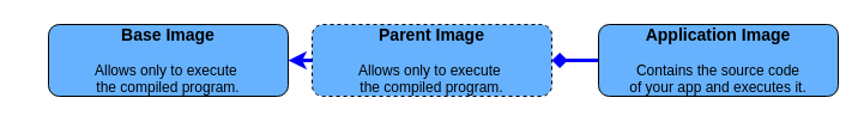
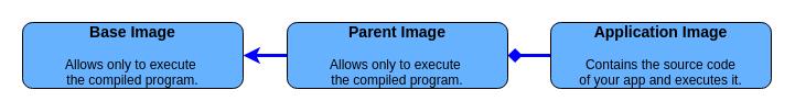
- <mxCell id="2" value="&lt;div&gt;&lt;font style=&quot;font-size: 14px;&quot;&gt;&lt;b&gt;Base Image&lt;/b&gt;&lt;/font&gt;&lt;/div&gt;&lt;div&gt;&lt;br&gt;&lt;/div&gt;&lt;div&gt;Allows only to execute&amp;nbsp;&lt;/div&gt;&lt;div&gt;the compiled program.&lt;br&gt;&lt;/div&gt;" style="rounded=1;whiteSpace=wrap;html=1;fillColor=#66B2FF;" vertex="1" parent="1"><mxGeometry x="40" y="20" width="200" height="60" as="geometry" /></mxCell>
+ <mxCell id="2" value="&lt;div&gt;&lt;font style=&quot;font-size: 14px;&quot;&gt;&lt;b&gt;Base Image&lt;/b&gt;&lt;/font&gt;&lt;/div&gt;&lt;div&gt;&lt;br&gt;&lt;/div&gt;&lt;div&gt;Allows only to execute&amp;nbsp;&lt;/div&gt;&lt;div&gt;the compiled program.&lt;br&gt;&lt;/div&gt;" style="rounded=1;whiteSpace=wrap;html=1;fillColor=#66B2FF;" vertex="1" parent="1"><mxGeometry x="20" y="20" width="200" height="60" as="geometry" /></mxCell>
- <mxCell id="4" value="&lt;div&gt;&lt;b&gt;&lt;font style=&quot;font-size: 14px;&quot;&gt;Parent Image&lt;/font&gt;&lt;/b&gt;&lt;/div&gt;&lt;div&gt;&lt;br&gt;&lt;/div&gt;&lt;div&gt;Allows only to execute&amp;nbsp;&lt;/div&gt;&lt;div&gt;the compiled program.&lt;br&gt;&lt;/div&gt;" style="rounded=1;whiteSpace=wrap;html=1;fillColor=#66B2FF;dashed=1;" vertex="1" parent="1"><mxGeometry x="260" y="20" width="200" height="60" as="geometry" /></mxCell>
+ <mxCell id="4" value="&lt;div&gt;&lt;b&gt;&lt;font style=&quot;font-size: 14px;&quot;&gt;Parent Image&lt;/font&gt;&lt;/b&gt;&lt;/div&gt;&lt;div&gt;&lt;br&gt;&lt;/div&gt;&lt;div&gt;Allows only to execute&amp;nbsp;&lt;/div&gt;&lt;div&gt;the compiled program.&lt;br&gt;&lt;/div&gt;" style="rounded=1;whiteSpace=wrap;html=1;fillColor=#66B2FF;" vertex="1" parent="1"><mxGeometry x="260" y="20" width="200" height="60" as="geometry" /></mxCell>
